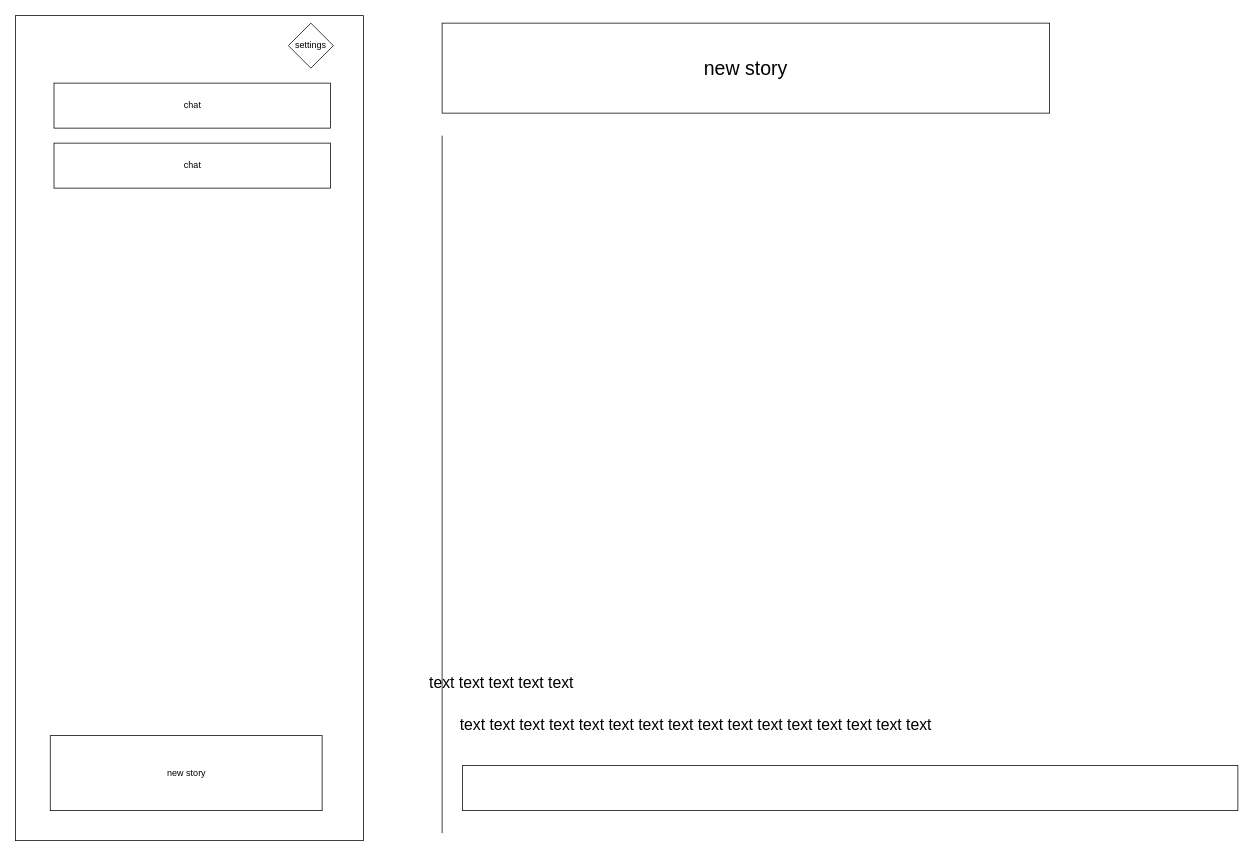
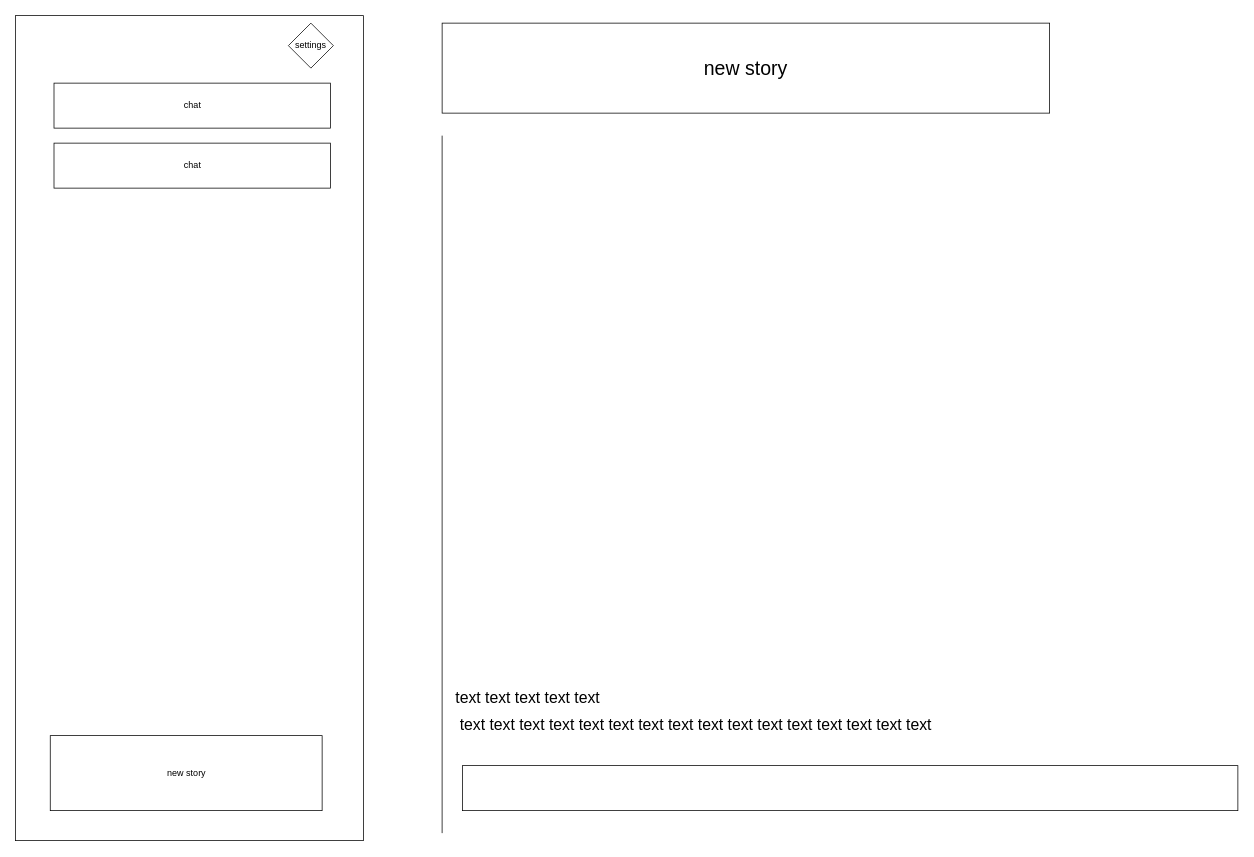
- <mxCell id="10" value="text text text text text" style="text;whiteSpace=wrap;html=1;fontSize=21;" vertex="1" parent="1"><mxGeometry x="570" y="890" width="591" height="40" as="geometry" /></mxCell>
+ <mxCell id="10" value="text text text text text" style="text;whiteSpace=wrap;html=1;fontSize=21;" vertex="1" parent="1"><mxGeometry x="605" y="910" width="591" height="40" as="geometry" /></mxCell>
